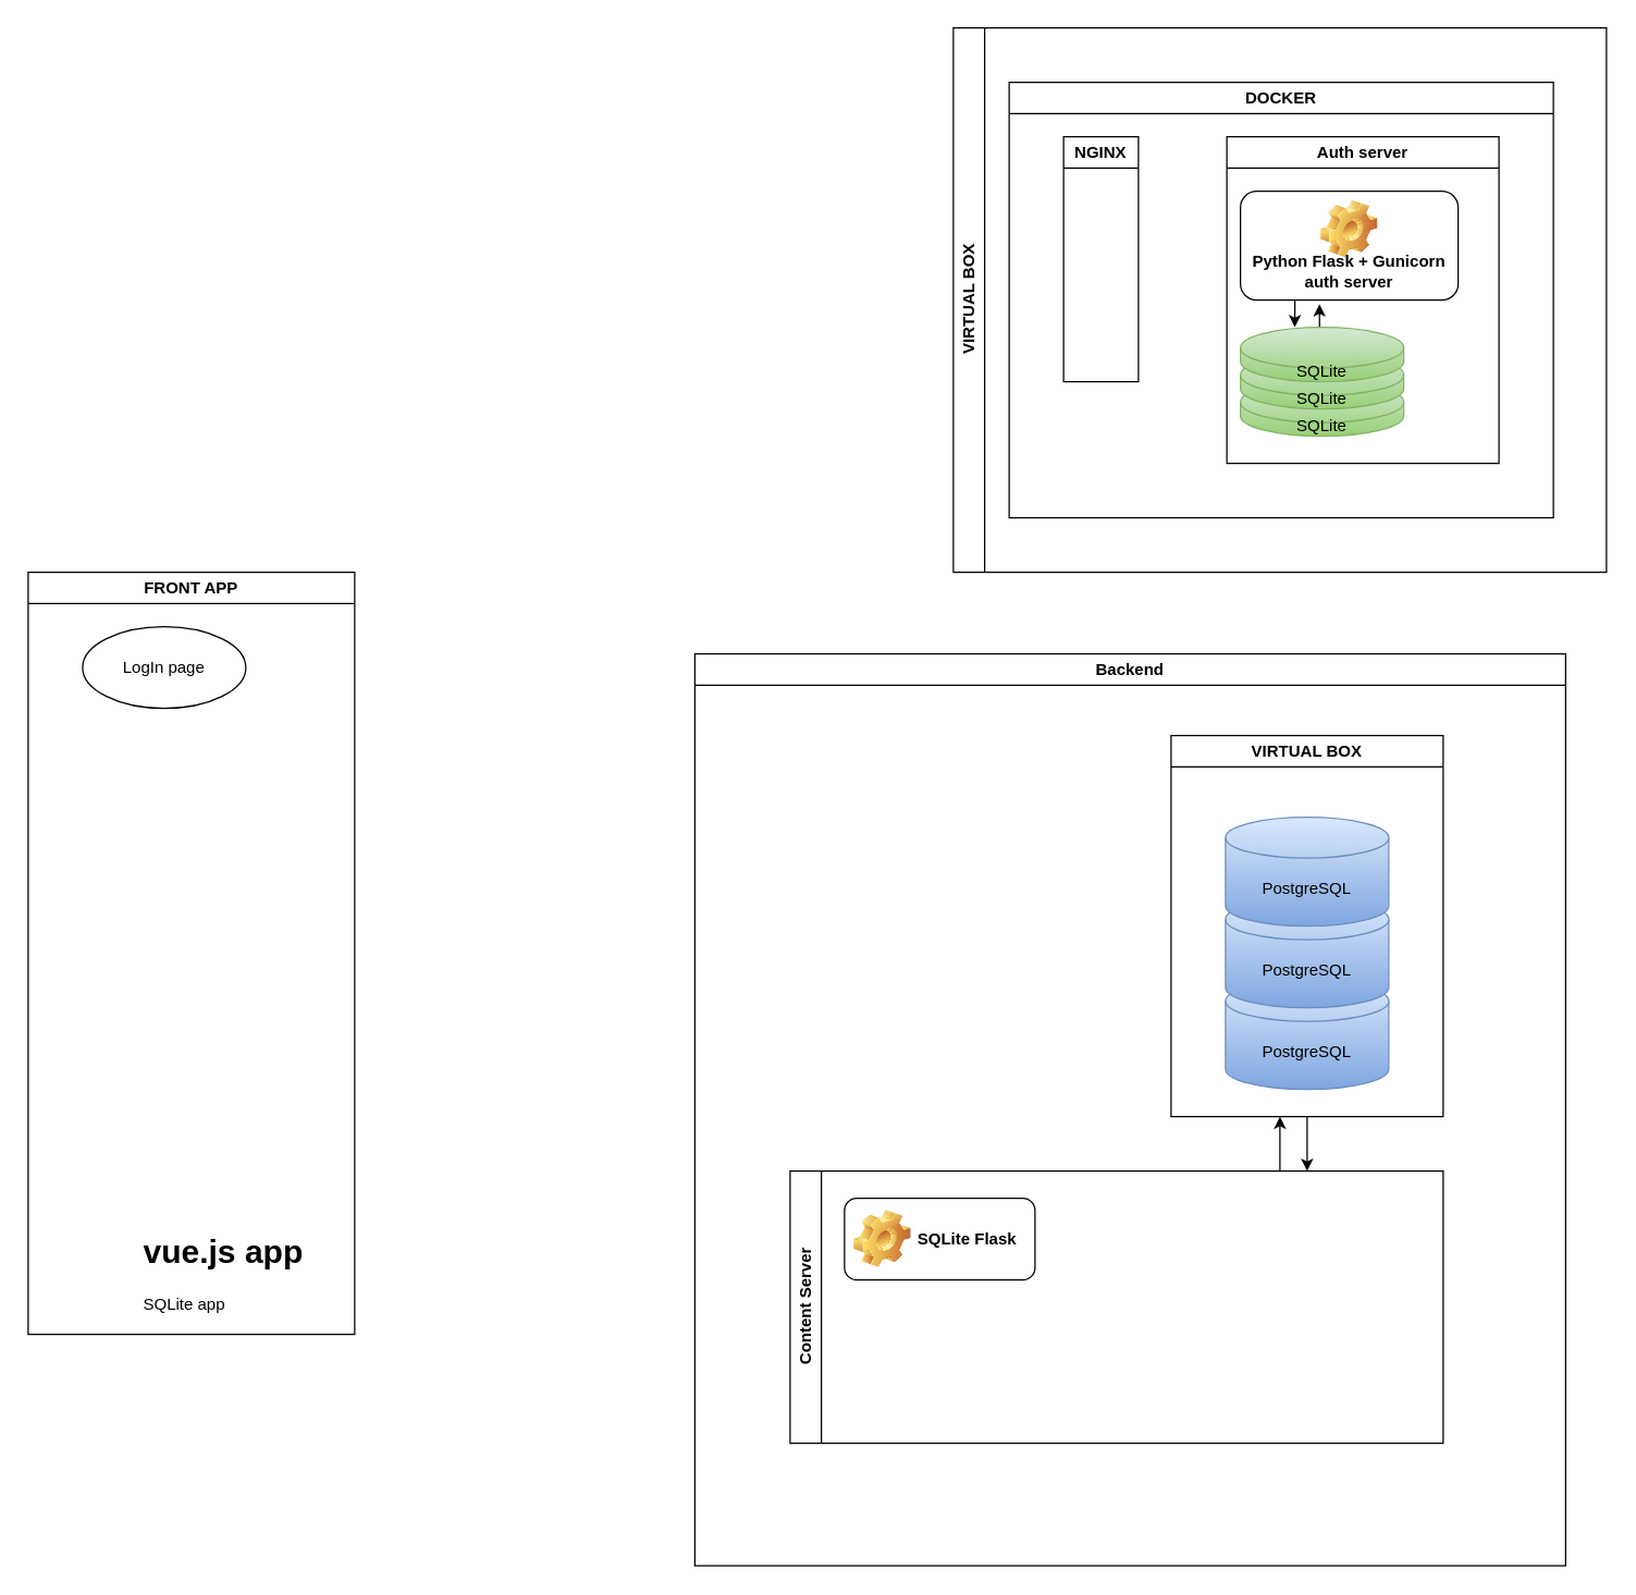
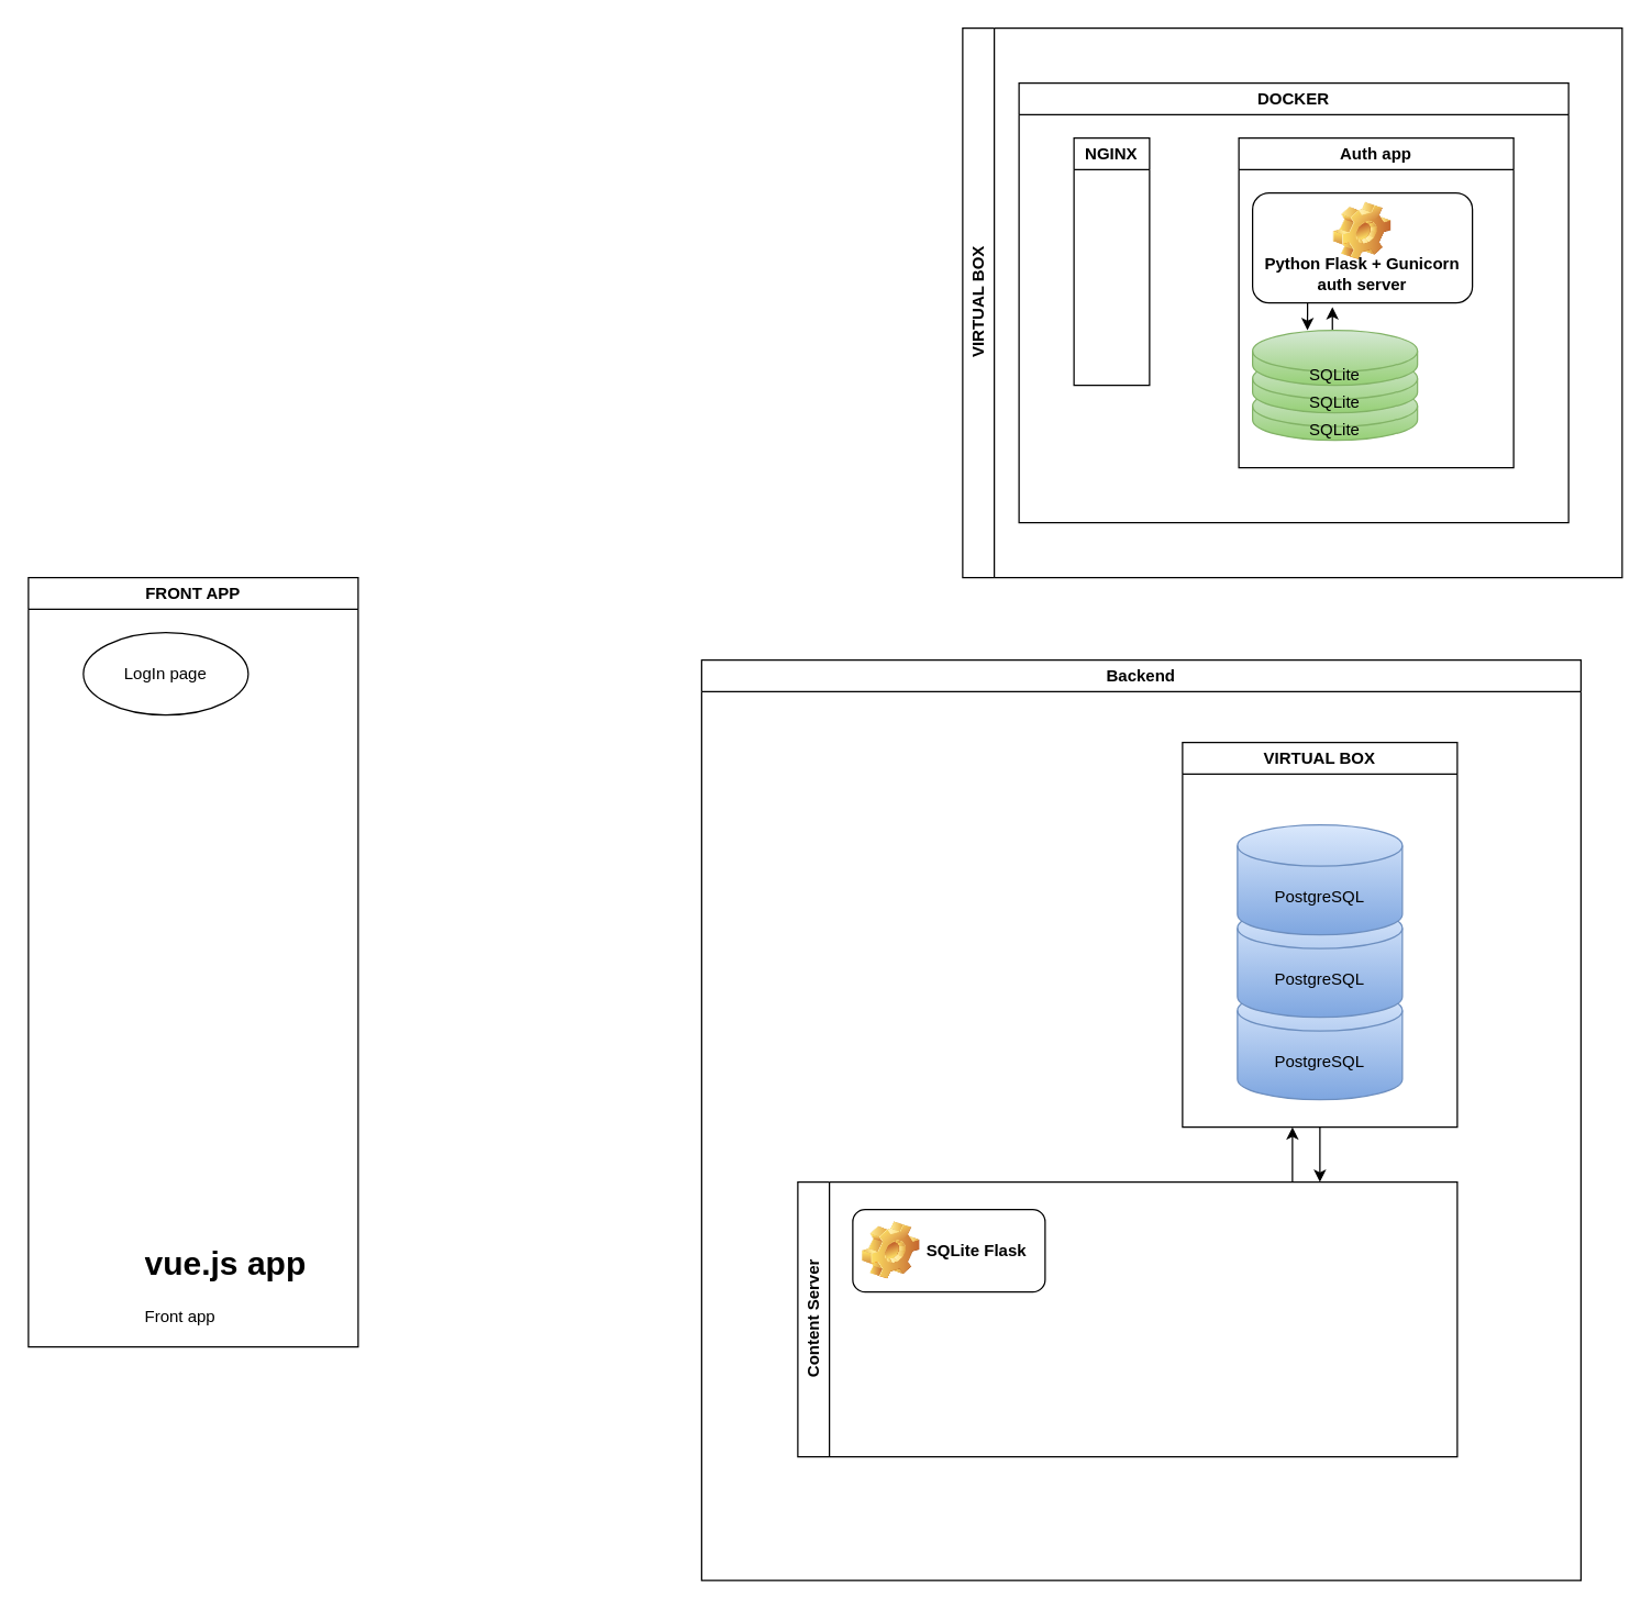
- <mxCell id="17" value="Auth server" style="swimlane;whiteSpace=wrap;html=1;" parent="15" vertex="1"><mxGeometry x="160" y="40" width="200" height="240" as="geometry" /></mxCell>
+ <mxCell id="17" value="Auth app" style="swimlane;whiteSpace=wrap;html=1;" parent="15" vertex="1"><mxGeometry x="160" y="40" width="200" height="240" as="geometry" /></mxCell>
- <mxCell id="3" value="&lt;h1&gt;vue.js app&lt;/h1&gt;&lt;div&gt;SQLite app&lt;/div&gt;" style="text;html=1;strokeColor=none;fillColor=none;spacing=5;spacingTop=-20;whiteSpace=wrap;overflow=hidden;rounded=0;" parent="2" vertex="1"><mxGeometry x="80" y="480" width="160" height="80" as="geometry" /></mxCell>
+ <mxCell id="3" value="&lt;h1&gt;vue.js app&lt;/h1&gt;&lt;div&gt;Front app&lt;/div&gt;" style="text;html=1;strokeColor=none;fillColor=none;spacing=5;spacingTop=-20;whiteSpace=wrap;overflow=hidden;rounded=0;" parent="2" vertex="1"><mxGeometry x="80" y="480" width="160" height="80" as="geometry" /></mxCell>
